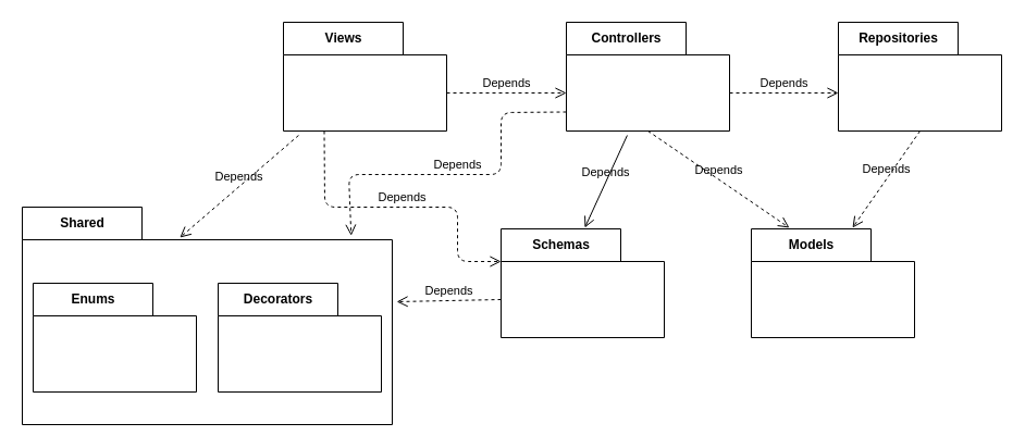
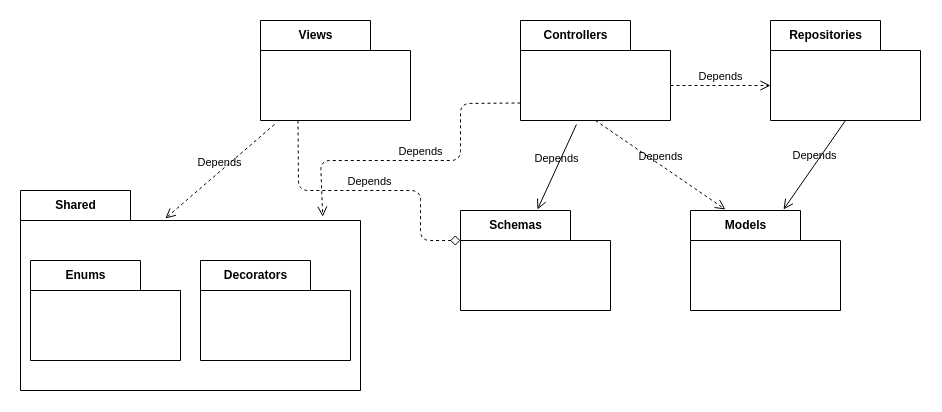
- <mxCell id="12" value="Depends" style="endArrow=open;startArrow=none;endFill=0;startFill=0;endSize=8;html=1;verticalAlign=bottom;dashed=1;labelBackgroundColor=none;exitX=0;exitY=0;exitDx=150;exitDy=65;exitPerimeter=0;entryX=0;entryY=0;entryDx=0;entryDy=65;entryPerimeter=0;" parent="1" source="2" target="4" edge="1"><mxGeometry width="160" relative="1" as="geometry"><mxPoint x="490" y="120" as="sourcePoint" /><mxPoint x="650" y="120" as="targetPoint" /><mxPoint as="offset" /></mxGeometry></mxCell>
- <mxCell id="14" value="Depends" style="endArrow=open;startArrow=none;endFill=0;startFill=0;endSize=8;html=1;verticalAlign=bottom;dashed=1;labelBackgroundColor=none;exitX=0.5;exitY=1;exitDx=0;exitDy=0;exitPerimeter=0;entryX=0.62;entryY=-0.01;entryDx=0;entryDy=0;entryPerimeter=0;" parent="1" source="10" target="8" edge="1"><mxGeometry width="160" relative="1" as="geometry"><mxPoint x="720" y="50" as="sourcePoint" /><mxPoint x="690" y="120" as="targetPoint" /></mxGeometry></mxCell>
+ <mxCell id="14" value="Depends" style="endArrow=open;startArrow=none;endFill=0;startFill=0;endSize=8;html=1;verticalAlign=bottom;dashed=0;labelBackgroundColor=none;exitX=0.5;exitY=1;exitDx=0;exitDy=0;exitPerimeter=0;entryX=0.62;entryY=-0.01;entryDx=0;entryDy=0;entryPerimeter=0;" parent="1" source="10" target="8" edge="1"><mxGeometry width="160" relative="1" as="geometry"><mxPoint x="720" y="50" as="sourcePoint" /><mxPoint x="690" y="120" as="targetPoint" /></mxGeometry></mxCell>
- <mxCell id="26" value="Depends" style="endArrow=open;startArrow=none;endFill=0;startFill=0;endSize=8;html=1;verticalAlign=bottom;dashed=1;labelBackgroundColor=none;exitX=0.25;exitY=1;exitDx=0;exitDy=0;exitPerimeter=0;entryX=0;entryY=0;entryDx=0;entryDy=30;entryPerimeter=0;" edge="1" parent="1" source="2" target="6"><mxGeometry width="160" relative="1" as="geometry"><mxPoint x="530" y="112.5" as="sourcePoint" /><mxPoint x="321.04" y="228" as="targetPoint" /><mxPoint as="offset" /><Array as="points"><mxPoint x="298" y="190" /><mxPoint x="420" y="190" /><mxPoint x="420" y="240" /></Array></mxGeometry></mxCell>
+ <mxCell id="26" value="Depends" style="endArrow=diamond;startArrow=none;endFill=0;startFill=0;endSize=8;html=1;verticalAlign=bottom;dashed=1;labelBackgroundColor=none;exitX=0.25;exitY=1;exitDx=0;exitDy=0;exitPerimeter=0;entryX=0;entryY=0;entryDx=0;entryDy=30;entryPerimeter=0;" edge="1" parent="1" source="2" target="6"><mxGeometry width="160" relative="1" as="geometry"><mxPoint x="530" y="112.5" as="sourcePoint" /><mxPoint x="321.04" y="228" as="targetPoint" /><mxPoint as="offset" /><Array as="points"><mxPoint x="298" y="190" /><mxPoint x="420" y="190" /><mxPoint x="420" y="240" /></Array></mxGeometry></mxCell>
- <mxCell id="25" value="Depends" style="endArrow=open;startArrow=none;endFill=0;startFill=0;endSize=8;html=1;verticalAlign=bottom;dashed=1;labelBackgroundColor=none;entryX=1.012;entryY=0.435;entryDx=0;entryDy=0;entryPerimeter=0;exitX=0;exitY=0;exitDx=0;exitDy=65;exitPerimeter=0;" parent="1" source="6" target="17" edge="1"><mxGeometry width="160" relative="1" as="geometry"><mxPoint x="360" y="277" as="sourcePoint" /><mxPoint x="540" y="140" as="targetPoint" /><mxPoint as="offset" /></mxGeometry></mxCell>
